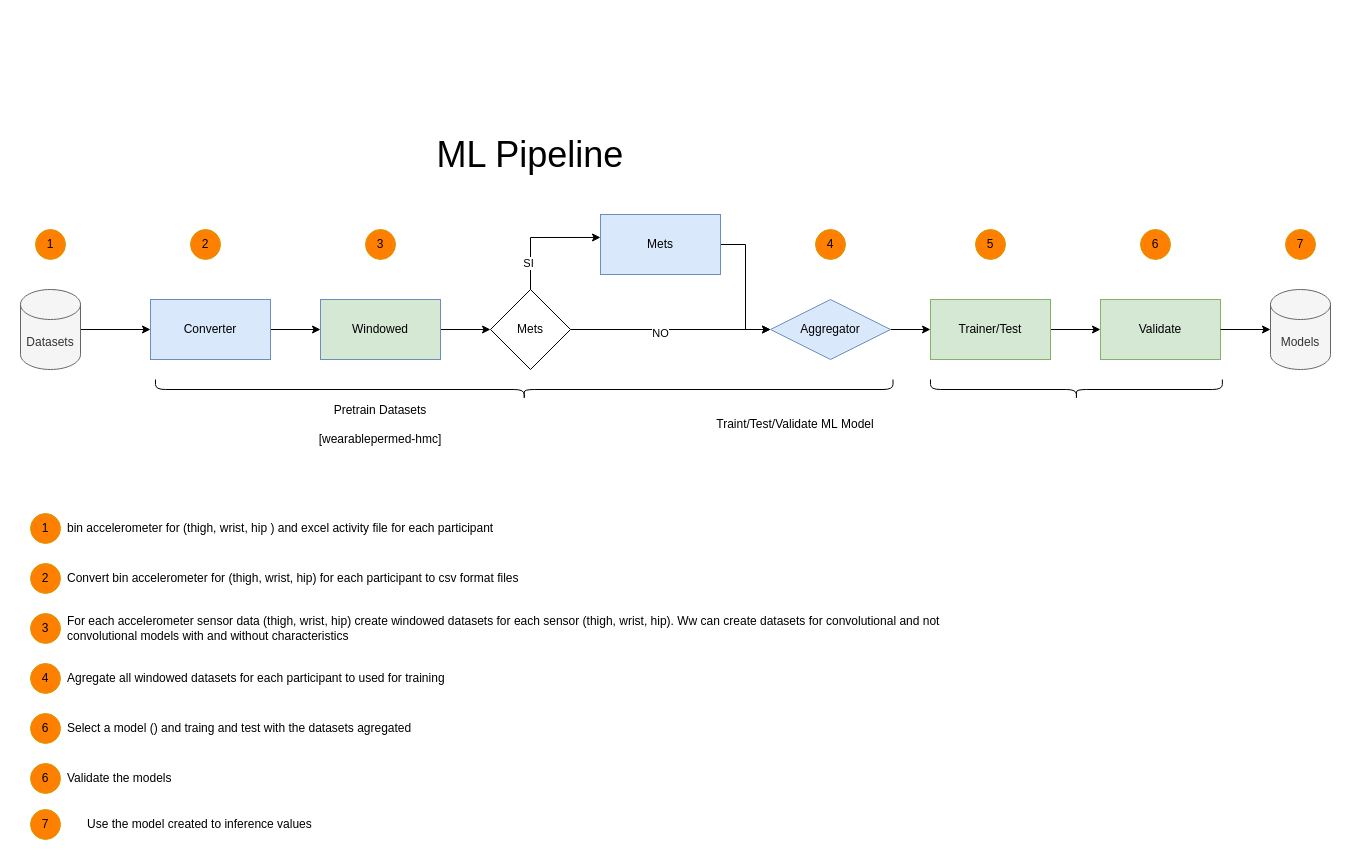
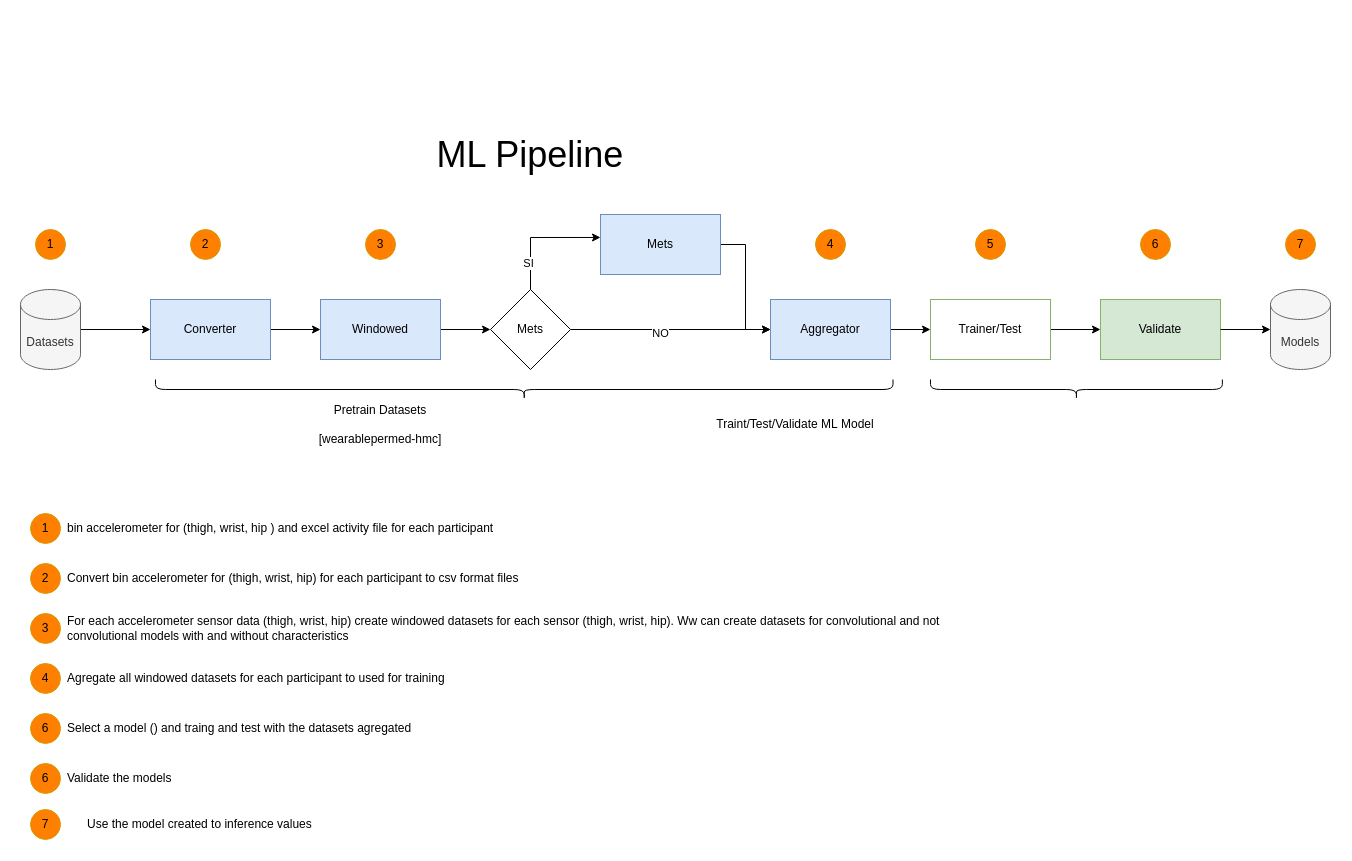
- <mxCell id="7" value="Windowed" style="rounded=0;whiteSpace=wrap;html=1;fillColor=#d5e8d4;strokeColor=#6c8ebf;" parent="1" vertex="1"><mxGeometry x="320" y="299" width="120" height="60" as="geometry" /></mxCell>
+ <mxCell id="7" value="Windowed" style="rounded=0;whiteSpace=wrap;html=1;fillColor=#dae8fc;strokeColor=#6c8ebf;" parent="1" vertex="1"><mxGeometry x="320" y="299" width="120" height="60" as="geometry" /></mxCell>
- <mxCell id="9" value="Aggregator" style="rhombus;whiteSpace=wrap;html=1;fillColor=#dae8fc;strokeColor=#6c8ebf;" parent="1" vertex="1"><mxGeometry x="770" y="299" width="120" height="60" as="geometry" /></mxCell>
+ <mxCell id="9" value="Aggregator" style="rounded=0;whiteSpace=wrap;html=1;fillColor=#dae8fc;strokeColor=#6c8ebf;" parent="1" vertex="1"><mxGeometry x="770" y="299" width="120" height="60" as="geometry" /></mxCell>
- <mxCell id="11" value="Trainer/Test" style="rounded=0;whiteSpace=wrap;html=1;fillColor=#d5e8d4;strokeColor=#82b366;" parent="1" vertex="1"><mxGeometry x="930" y="299" width="120" height="60" as="geometry" /></mxCell>
+ <mxCell id="11" value="Trainer/Test" style="rounded=0;whiteSpace=wrap;html=1;fillColor=#ffffff;strokeColor=#82b366;" parent="1" vertex="1"><mxGeometry x="930" y="299" width="120" height="60" as="geometry" /></mxCell>
